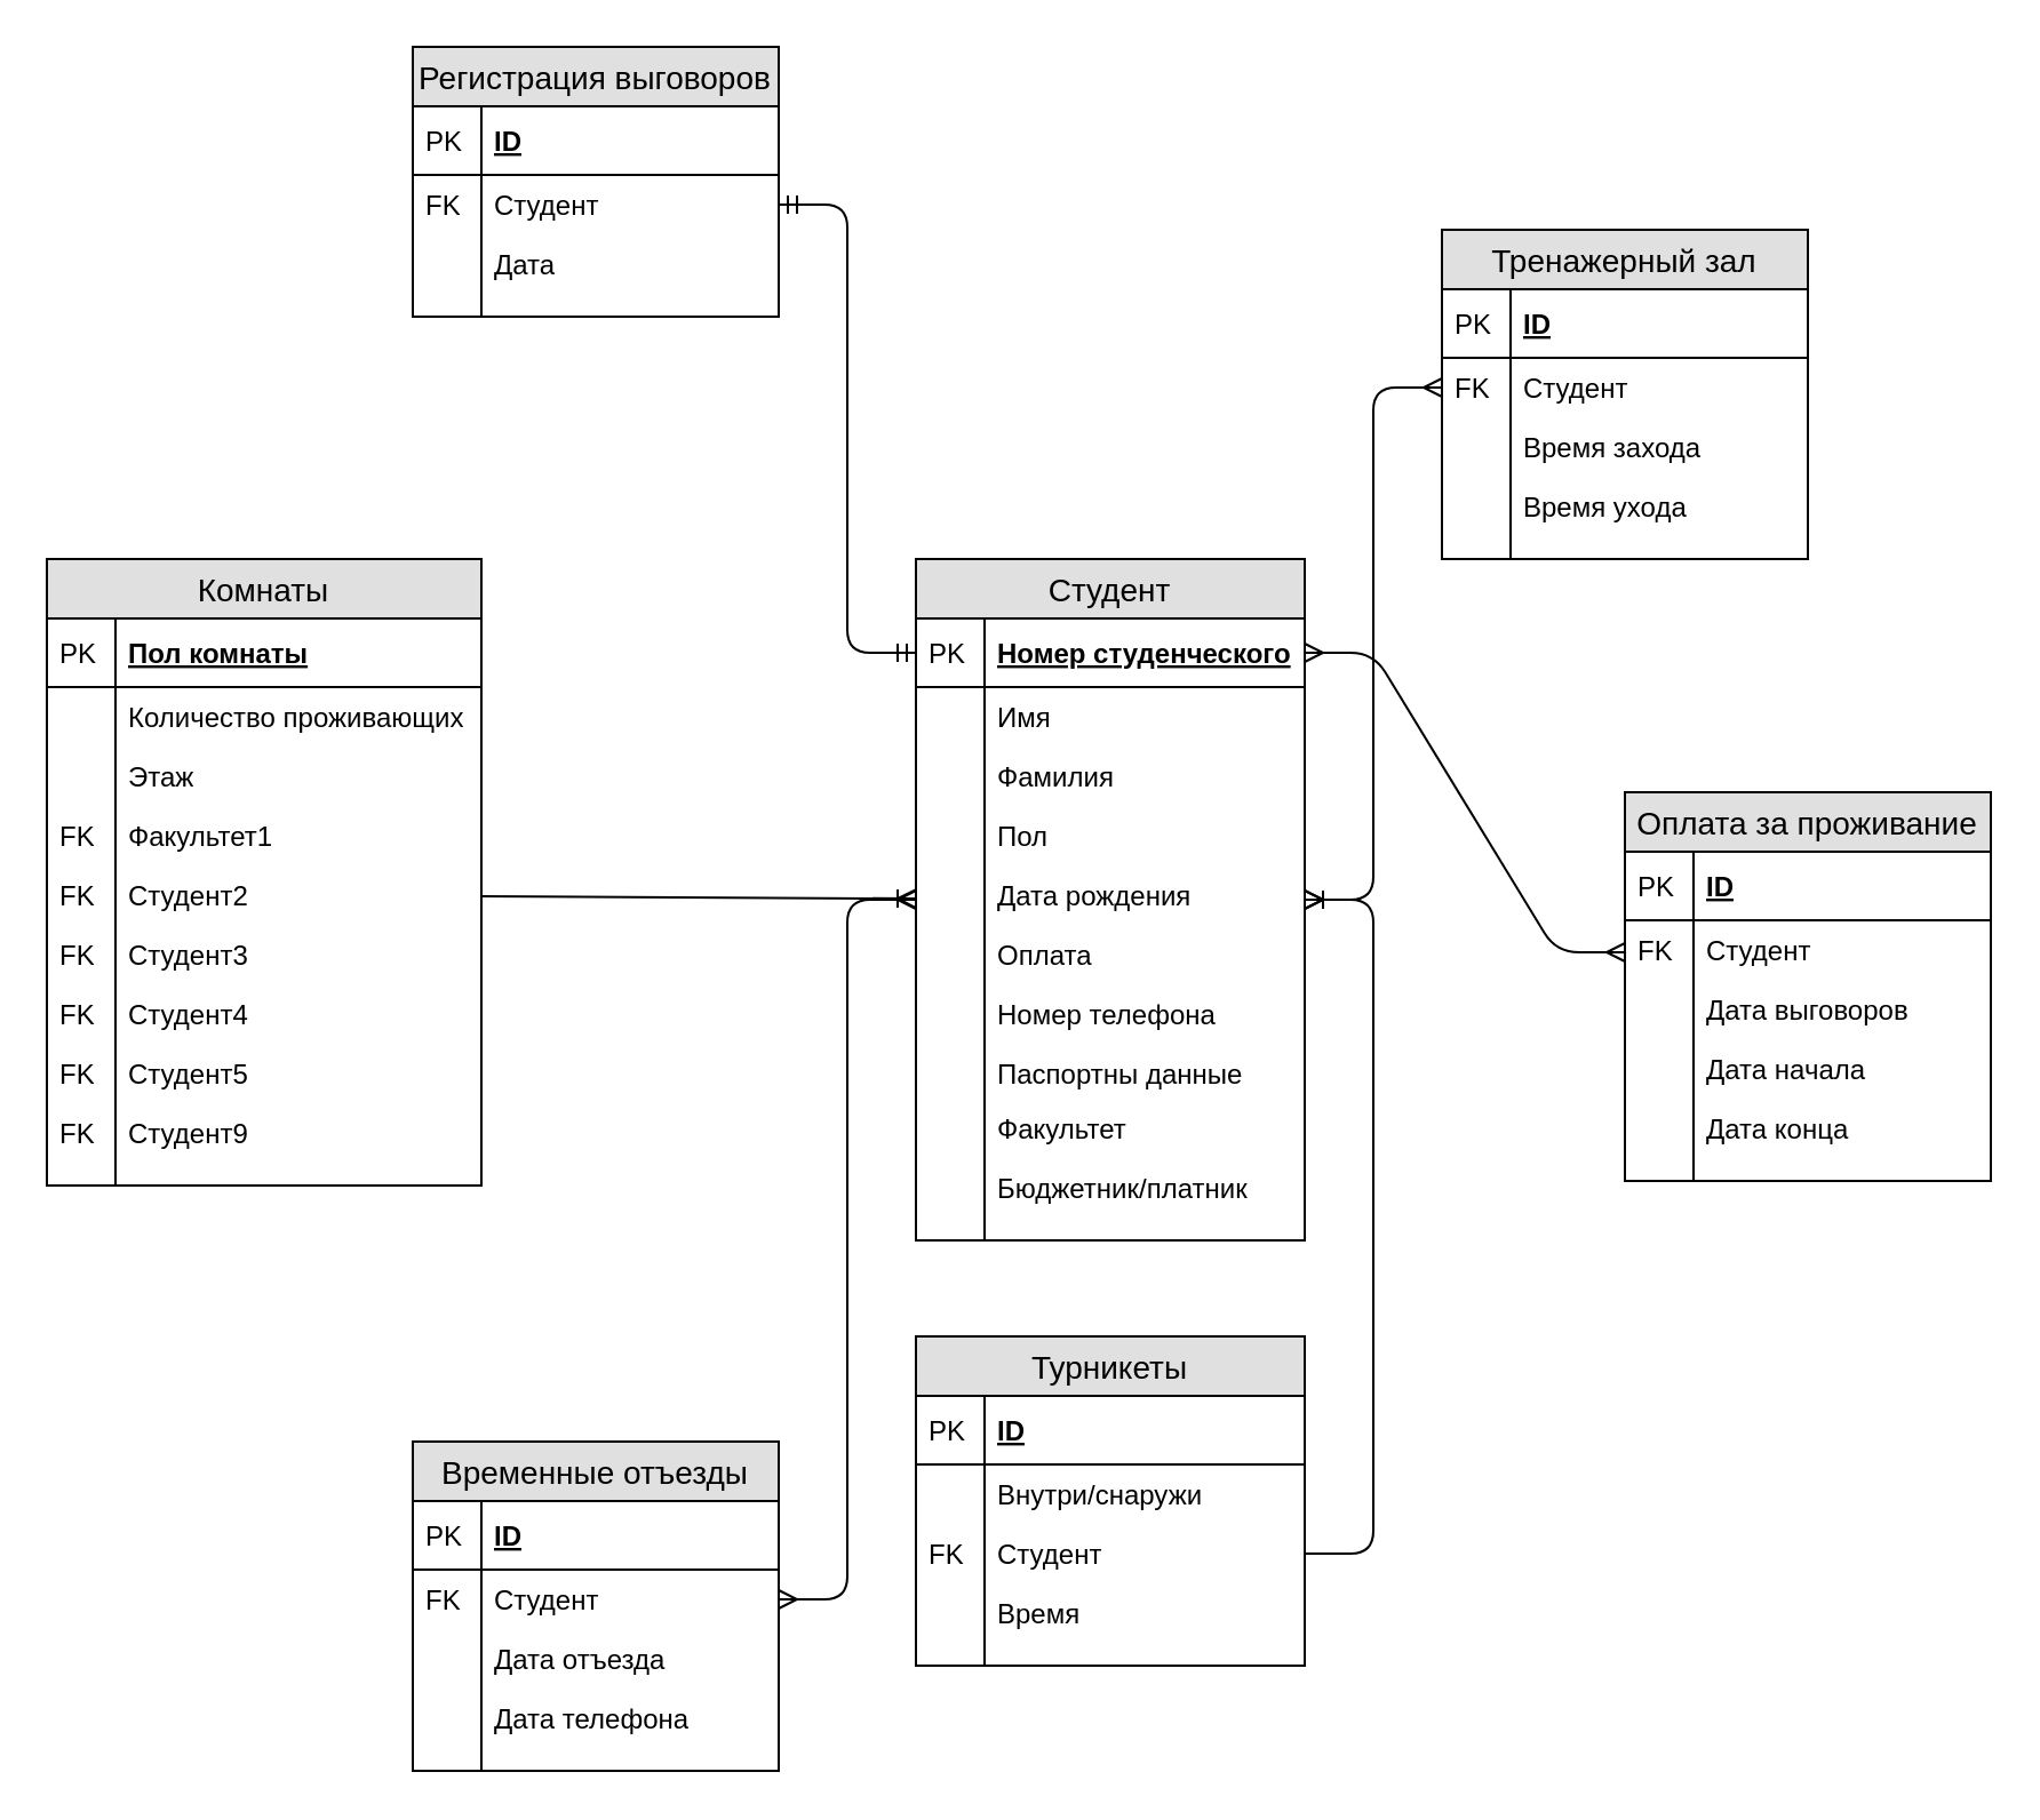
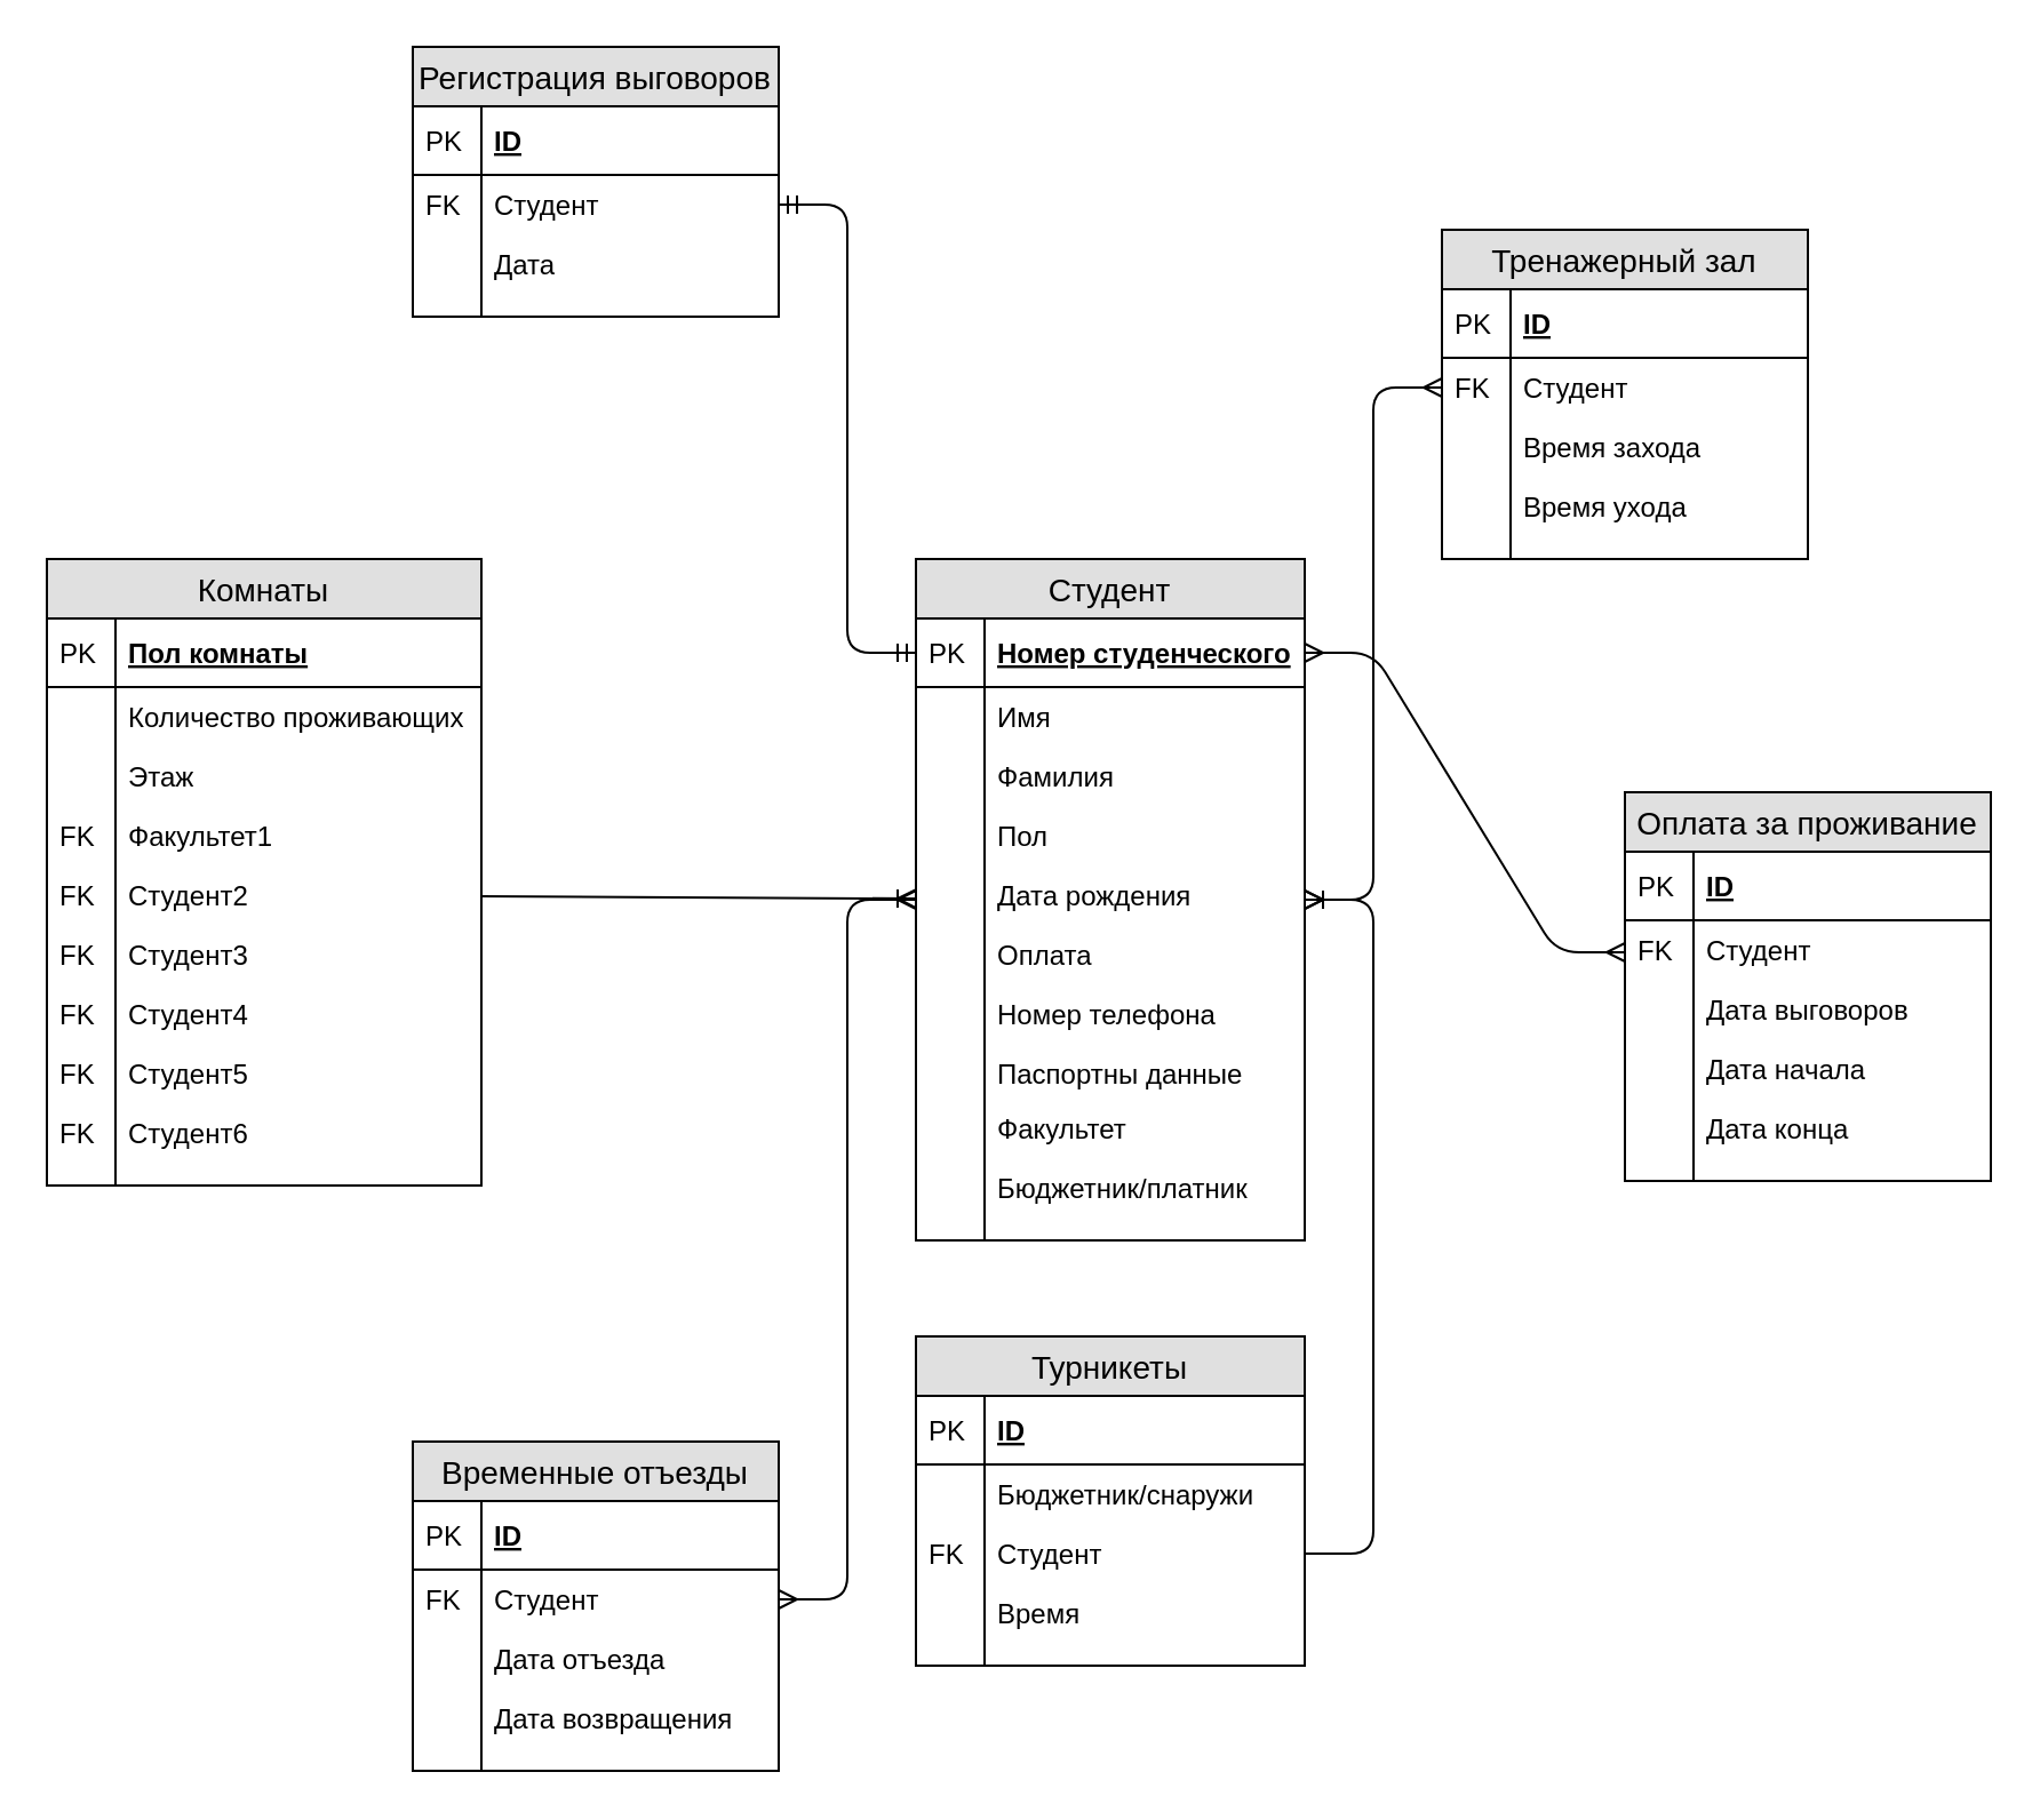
- <mxCell id="42" value="Студент9" style="shape=partialRectangle;top=0;left=0;right=0;bottom=0;align=left;verticalAlign=top;fillColor=none;spacingLeft=34;spacingRight=4;overflow=hidden;rotatable=0;points=[[0,0.5],[1,0.5]];portConstraint=eastwest;dropTarget=0;fontSize=12;" parent="25" vertex="1"><mxGeometry y="238" width="190" height="26" as="geometry" /></mxCell>
+ <mxCell id="42" value="Студент6" style="shape=partialRectangle;top=0;left=0;right=0;bottom=0;align=left;verticalAlign=top;fillColor=none;spacingLeft=34;spacingRight=4;overflow=hidden;rotatable=0;points=[[0,0.5],[1,0.5]];portConstraint=eastwest;dropTarget=0;fontSize=12;" parent="25" vertex="1"><mxGeometry y="238" width="190" height="26" as="geometry" /></mxCell>
- <mxCell id="63" value="Внутри/снаружи" style="shape=partialRectangle;top=0;left=0;right=0;bottom=0;align=left;verticalAlign=top;fillColor=none;spacingLeft=34;spacingRight=4;overflow=hidden;rotatable=0;points=[[0,0.5],[1,0.5]];portConstraint=eastwest;dropTarget=0;fontSize=12;" parent="60" vertex="1"><mxGeometry y="56" width="170" height="26" as="geometry" /></mxCell>
+ <mxCell id="63" value="Бюджетник/снаружи" style="shape=partialRectangle;top=0;left=0;right=0;bottom=0;align=left;verticalAlign=top;fillColor=none;spacingLeft=34;spacingRight=4;overflow=hidden;rotatable=0;points=[[0,0.5],[1,0.5]];portConstraint=eastwest;dropTarget=0;fontSize=12;" parent="60" vertex="1"><mxGeometry y="56" width="170" height="26" as="geometry" /></mxCell>
- <mxCell id="80" value="Дата телефона" style="shape=partialRectangle;top=0;left=0;right=0;bottom=0;align=left;verticalAlign=top;fillColor=none;spacingLeft=34;spacingRight=4;overflow=hidden;rotatable=0;points=[[0,0.5],[1,0.5]];portConstraint=eastwest;dropTarget=0;fontSize=12;" parent="73" vertex="1"><mxGeometry y="108" width="160" height="26" as="geometry" /></mxCell>
+ <mxCell id="80" value="Дата возвращения" style="shape=partialRectangle;top=0;left=0;right=0;bottom=0;align=left;verticalAlign=top;fillColor=none;spacingLeft=34;spacingRight=4;overflow=hidden;rotatable=0;points=[[0,0.5],[1,0.5]];portConstraint=eastwest;dropTarget=0;fontSize=12;" parent="73" vertex="1"><mxGeometry y="108" width="160" height="26" as="geometry" /></mxCell>
